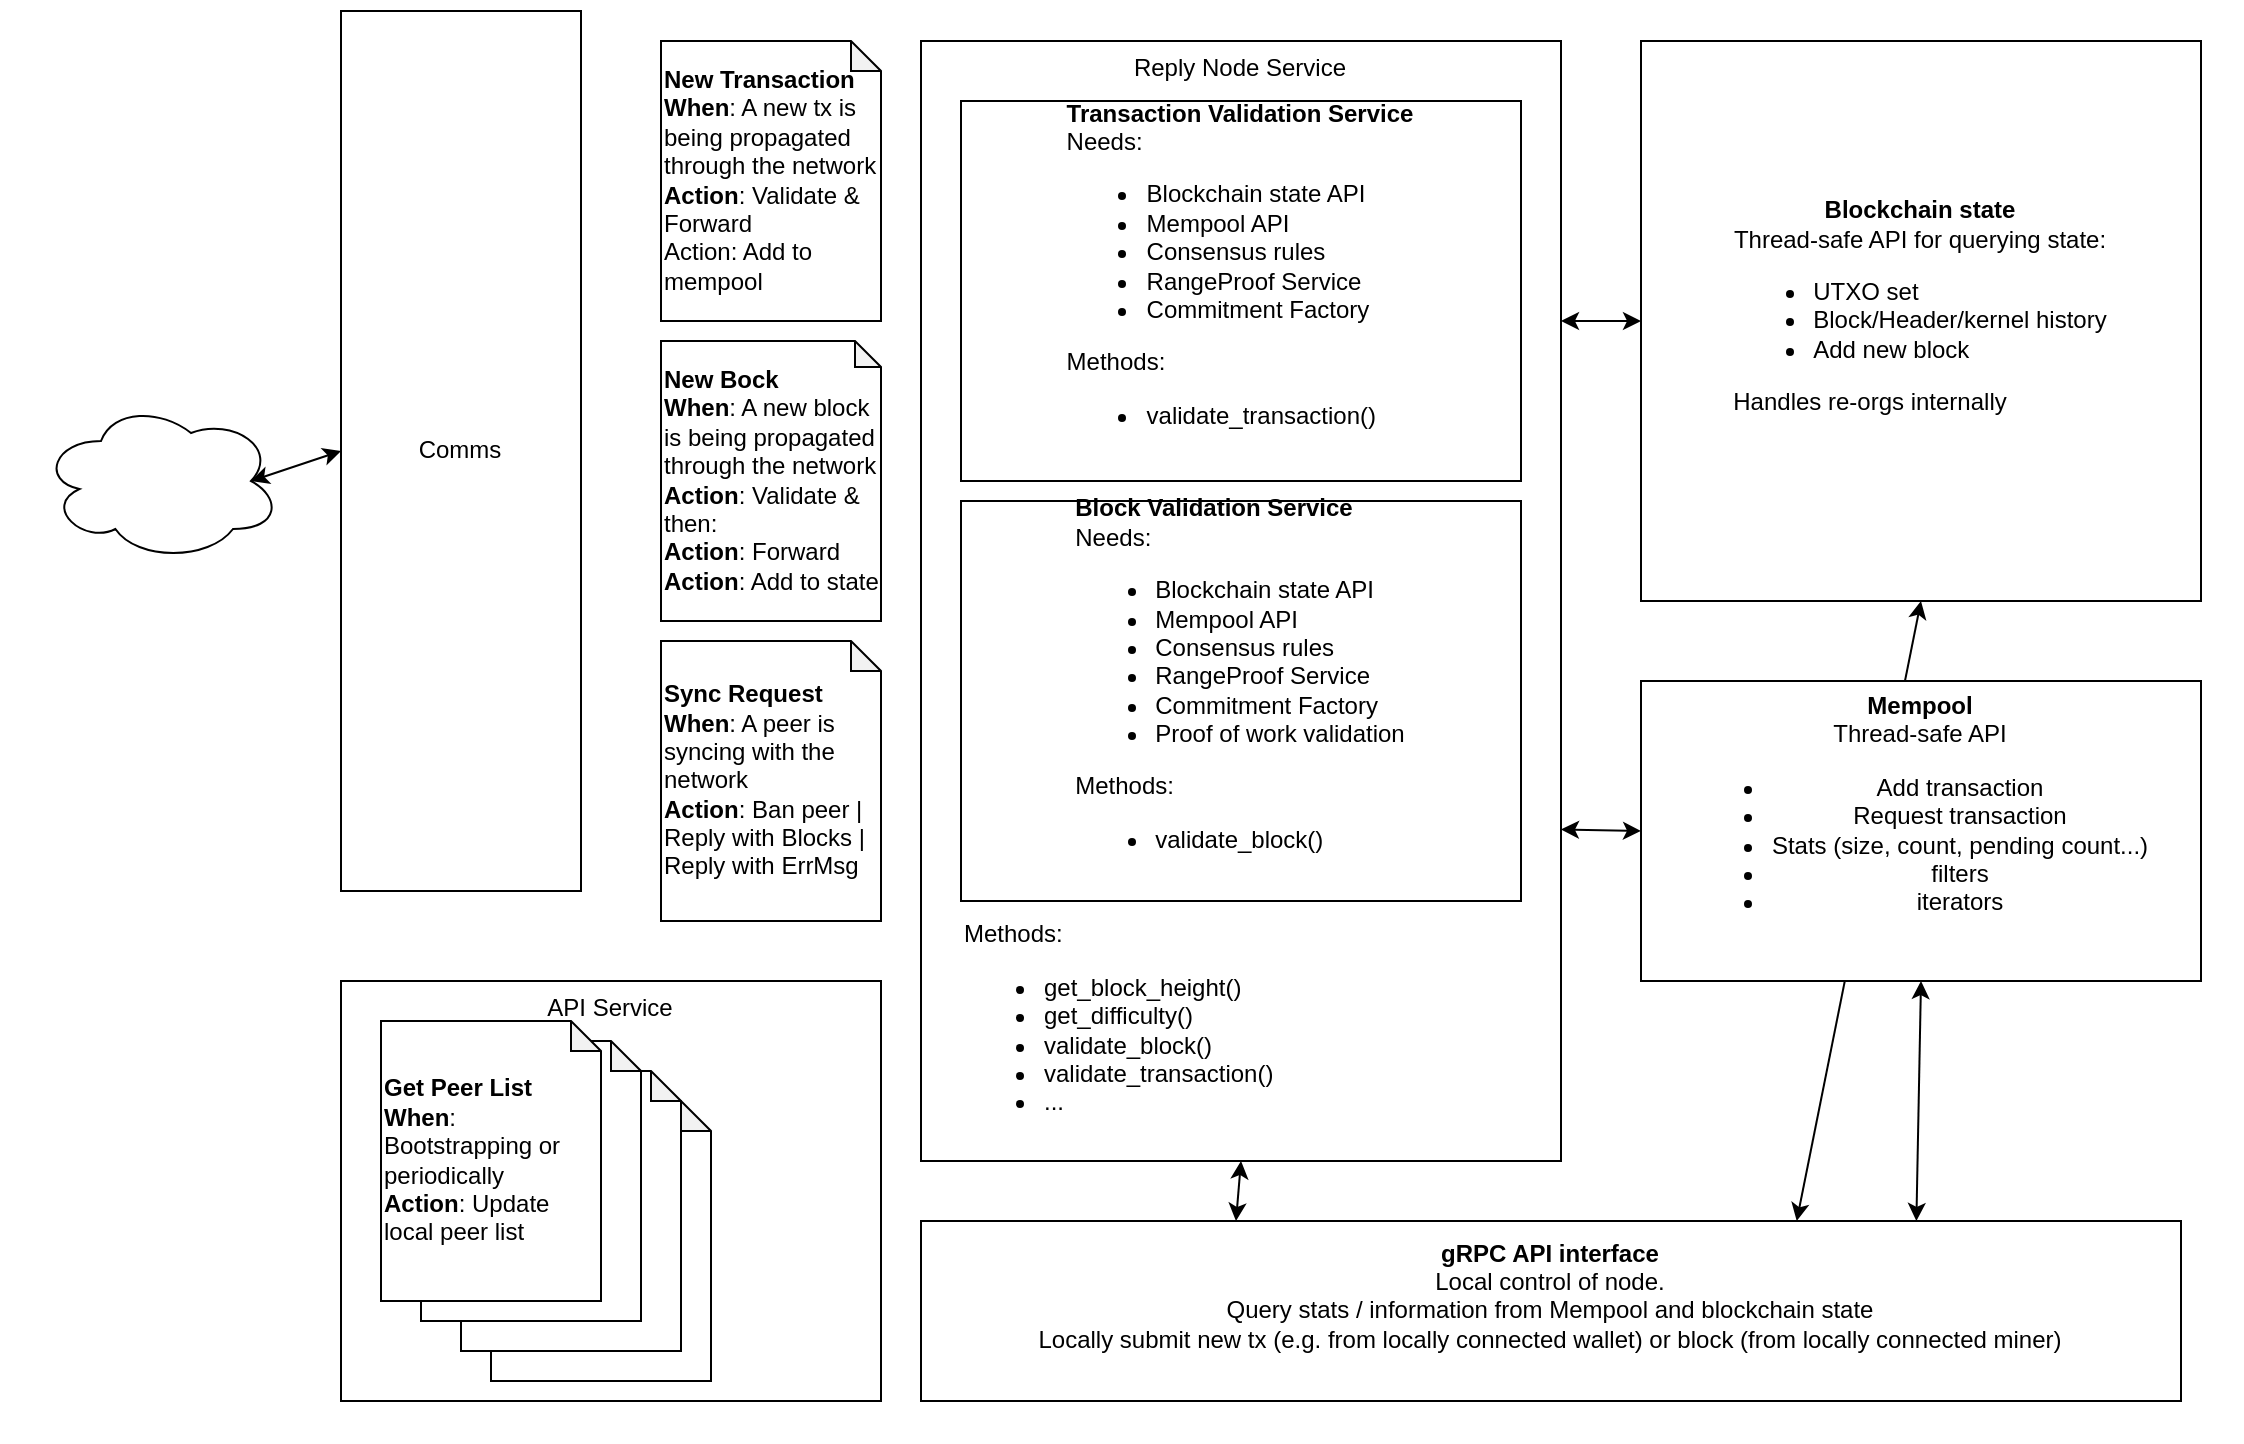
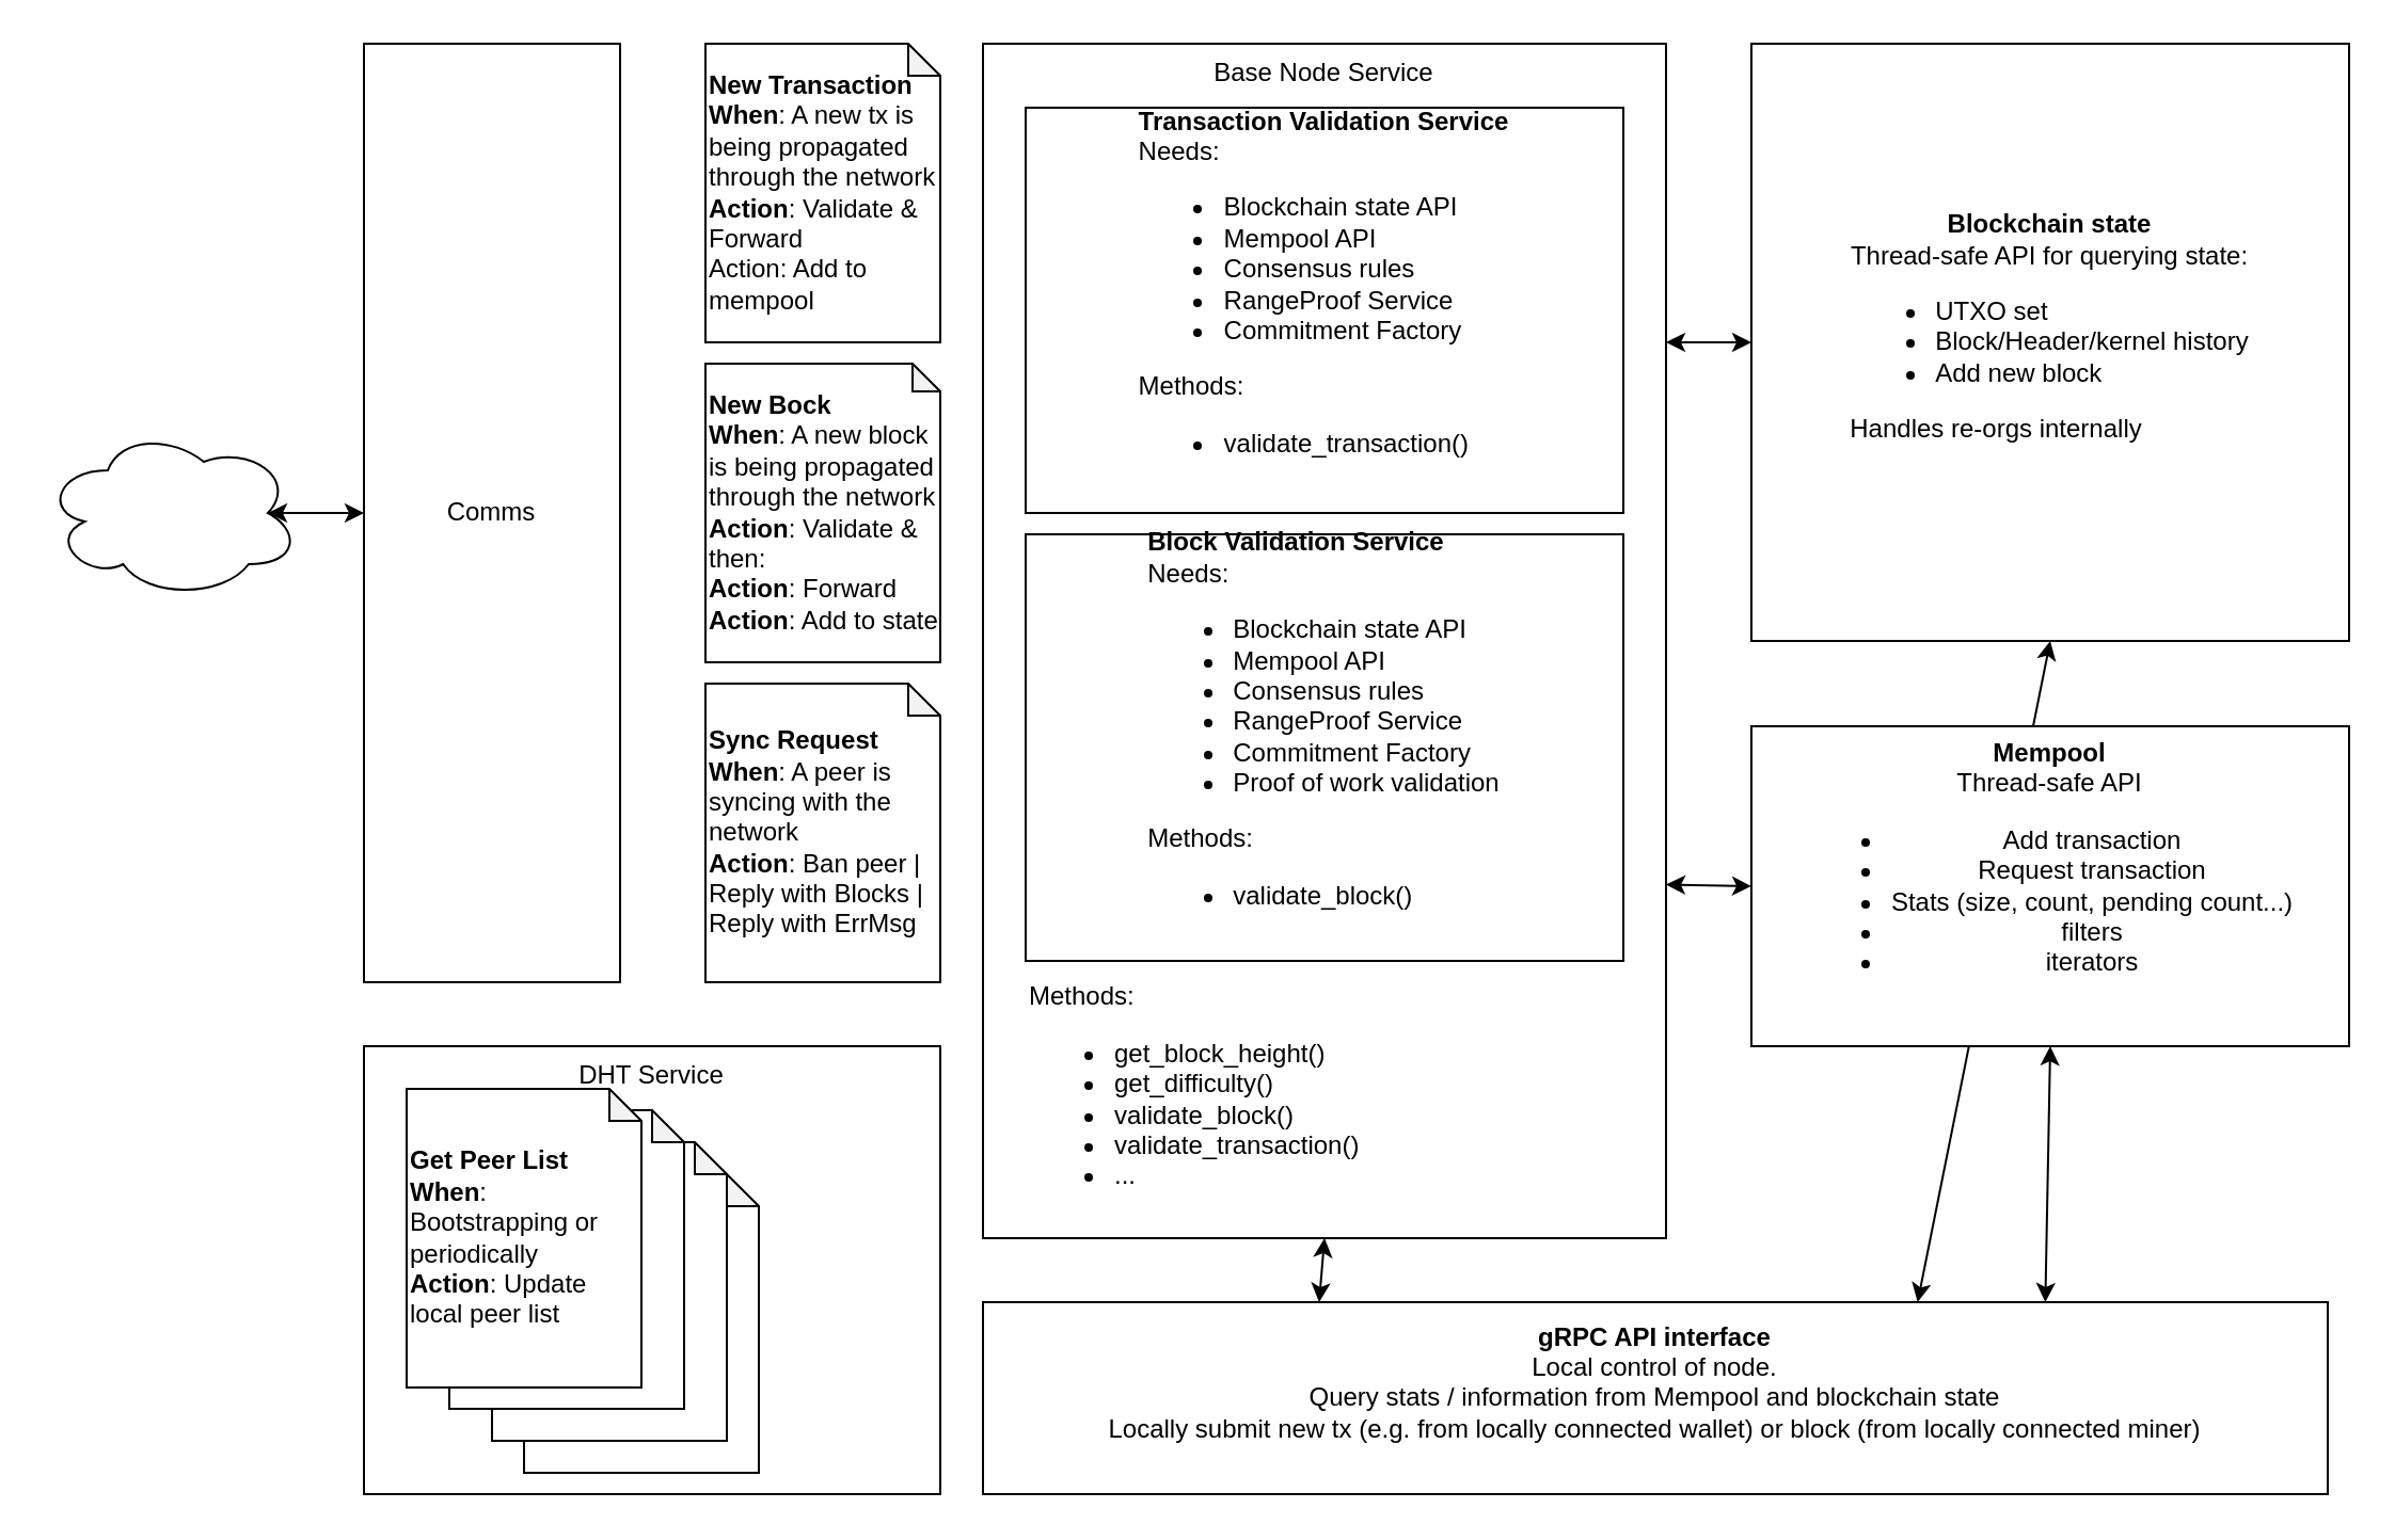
- <mxCell id="8" value="Reply Node Service" style="rounded=0;whiteSpace=wrap;html=1;verticalAlign=top;" parent="1" vertex="1"><mxGeometry x="460" y="20" width="320" height="560" as="geometry" /></mxCell>
+ <mxCell id="8" value="Base Node Service" style="rounded=0;whiteSpace=wrap;html=1;verticalAlign=top;" parent="1" vertex="1"><mxGeometry x="460" y="20" width="320" height="560" as="geometry" /></mxCell>
- <mxCell id="9" value="Comms" style="rounded=0;whiteSpace=wrap;html=1;" parent="1" vertex="1"><mxGeometry x="170" y="5" width="120" height="440" as="geometry" /></mxCell>
+ <mxCell id="9" value="Comms" style="rounded=0;whiteSpace=wrap;html=1;" parent="1" vertex="1"><mxGeometry x="170" y="20" width="120" height="440" as="geometry" /></mxCell>
- <mxCell id="3" value="API Service" style="rounded=0;whiteSpace=wrap;html=1;verticalAlign=top;" parent="1" vertex="1"><mxGeometry x="170" y="490" width="270" height="210" as="geometry" /></mxCell>
+ <mxCell id="3" value="DHT Service" style="rounded=0;whiteSpace=wrap;html=1;verticalAlign=top;" parent="1" vertex="1"><mxGeometry x="170" y="490" width="270" height="210" as="geometry" /></mxCell>
